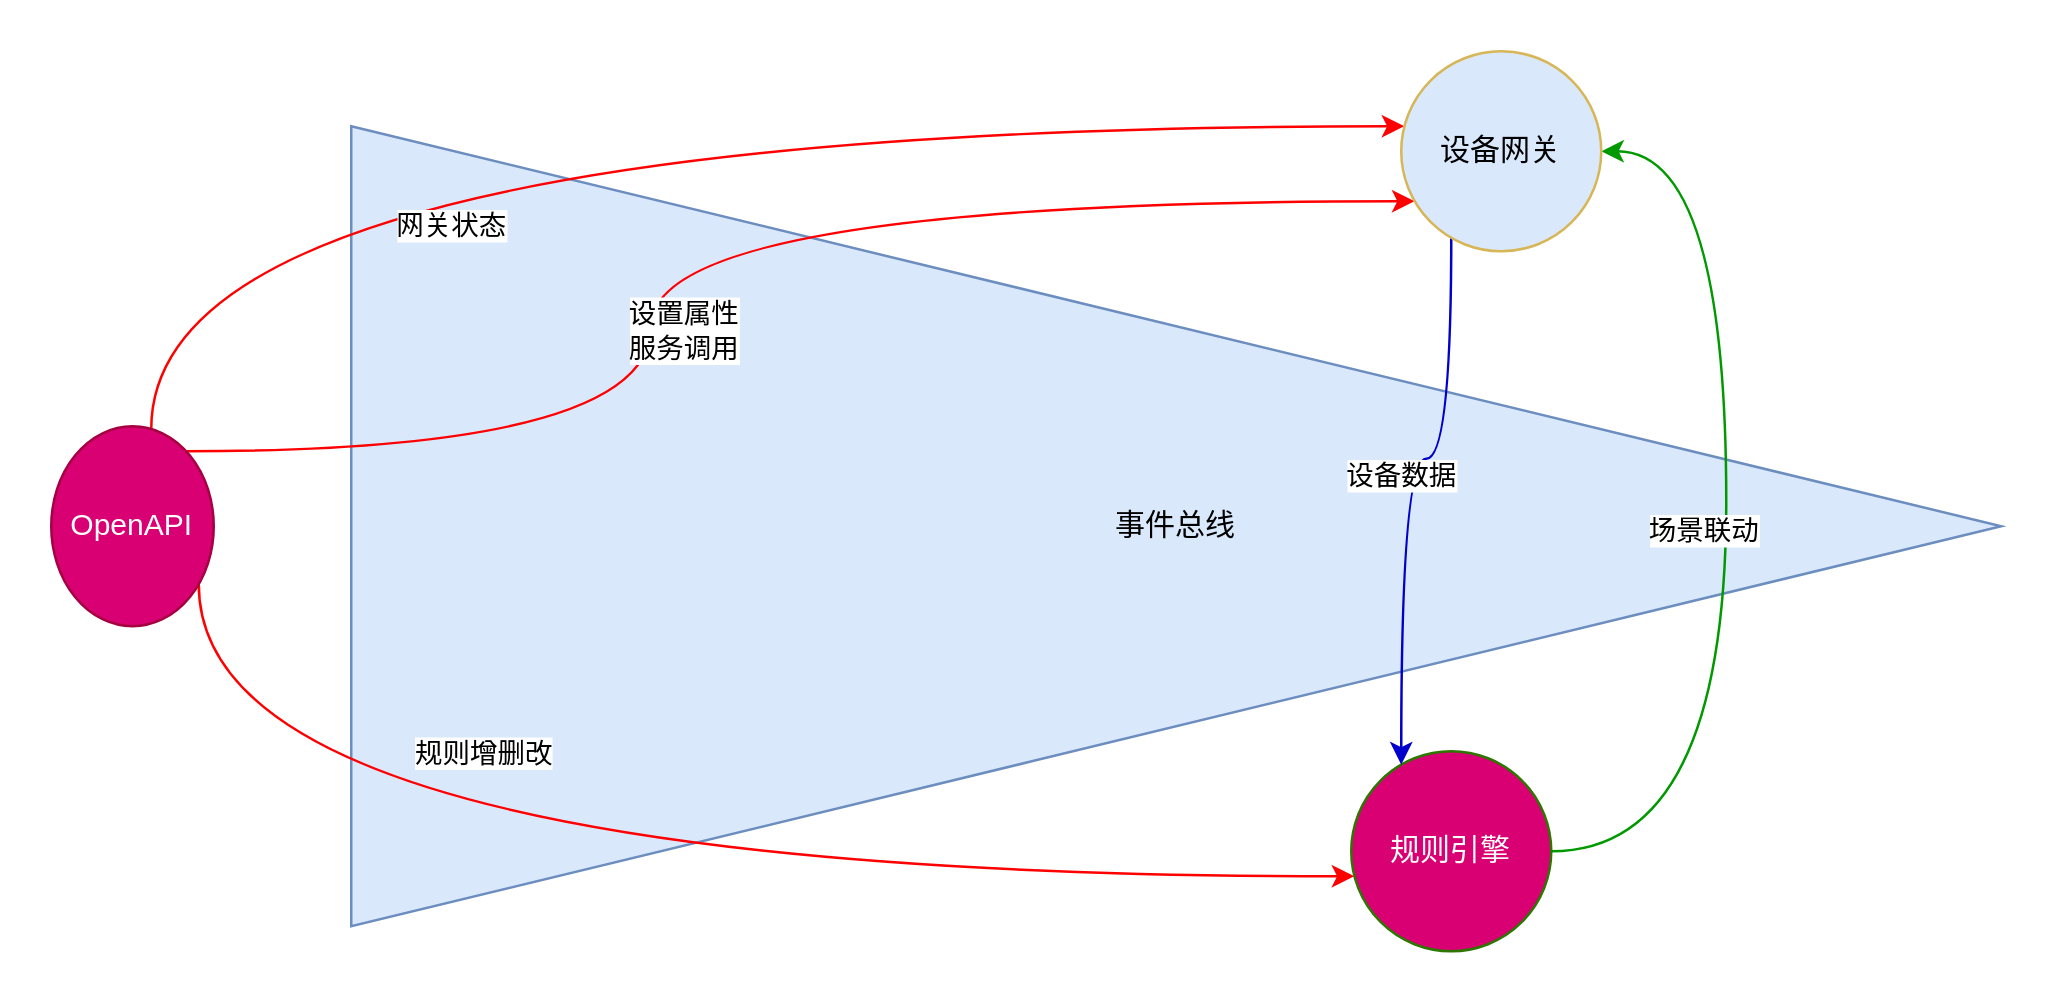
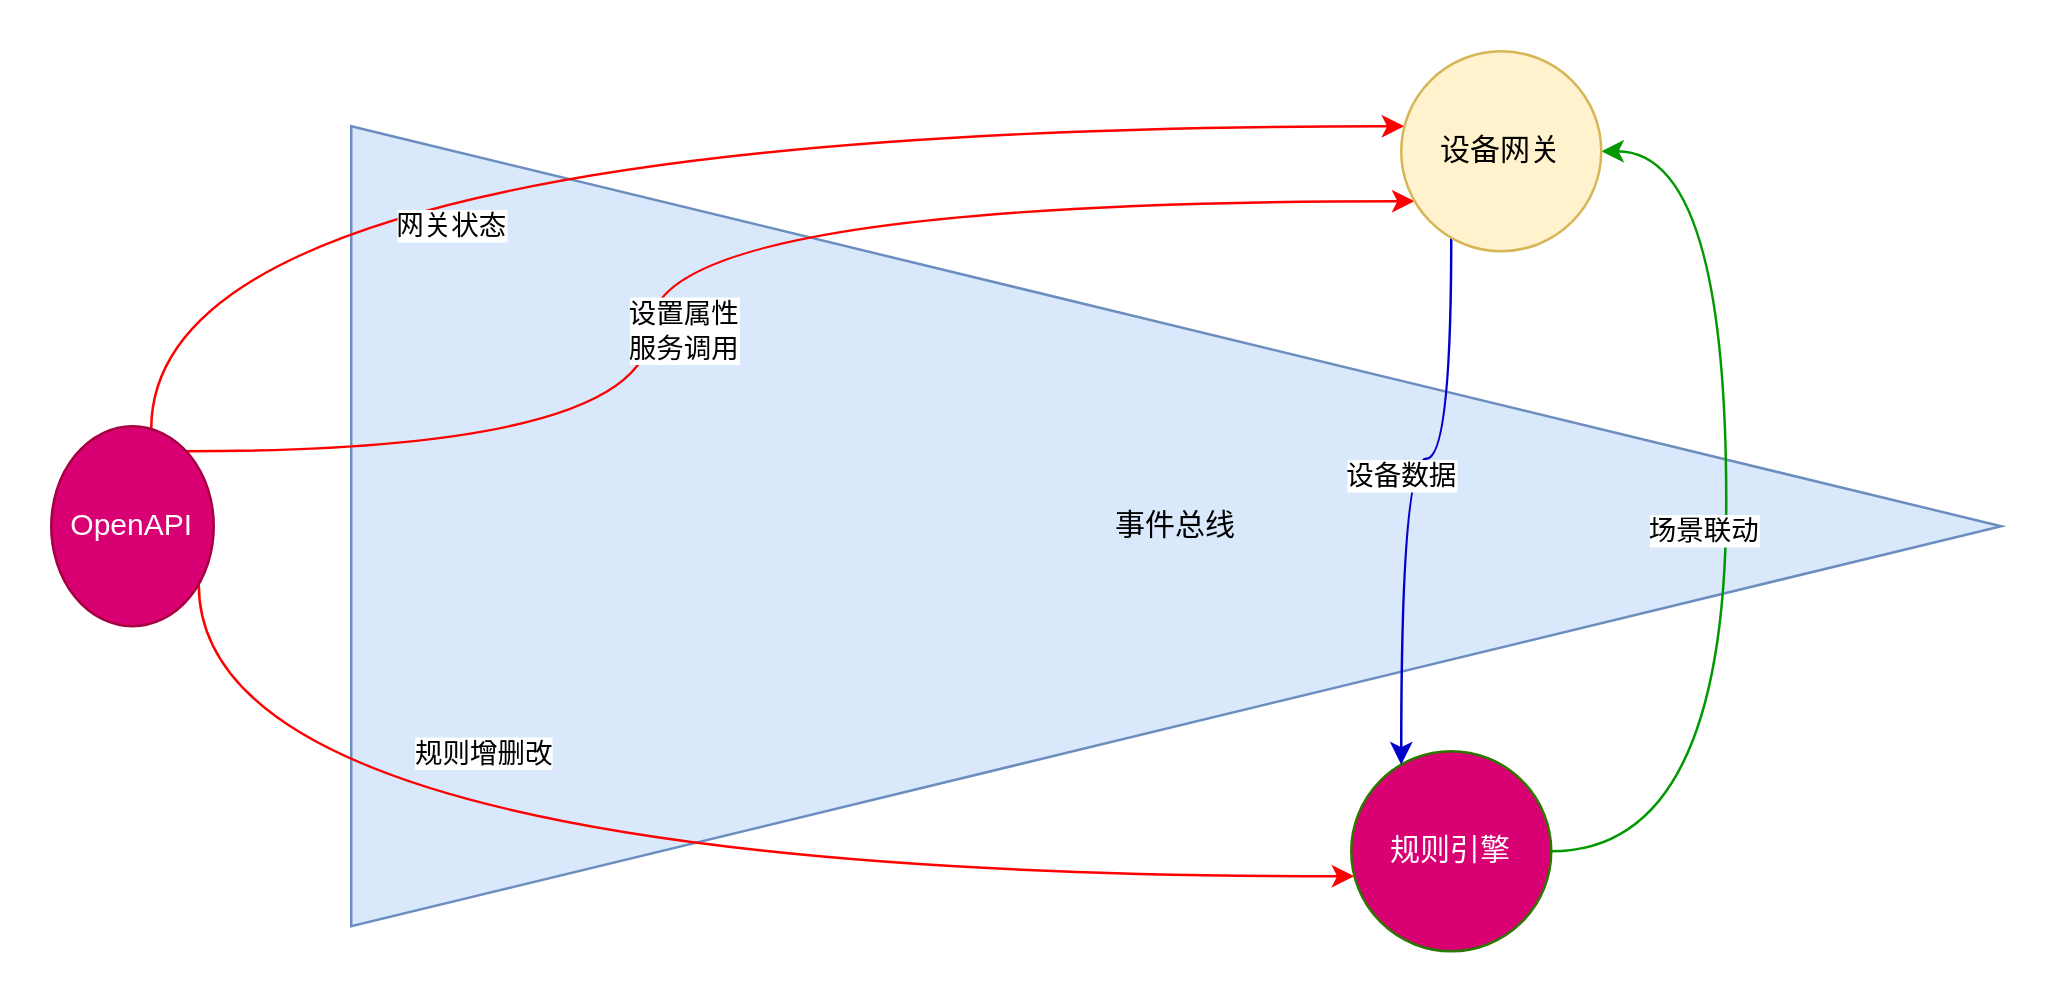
- <mxCell id="13" value="设备网关" style="ellipse;whiteSpace=wrap;html=1;aspect=fixed;fillColor=#dae8fc;strokeColor=#d6b656;" parent="1" vertex="1"><mxGeometry x="560" y="20" width="80" height="80" as="geometry" /></mxCell>
+ <mxCell id="13" value="设备网关" style="ellipse;whiteSpace=wrap;html=1;aspect=fixed;fillColor=#fff2cc;strokeColor=#d6b656;" parent="1" vertex="1"><mxGeometry x="560" y="20" width="80" height="80" as="geometry" /></mxCell>
